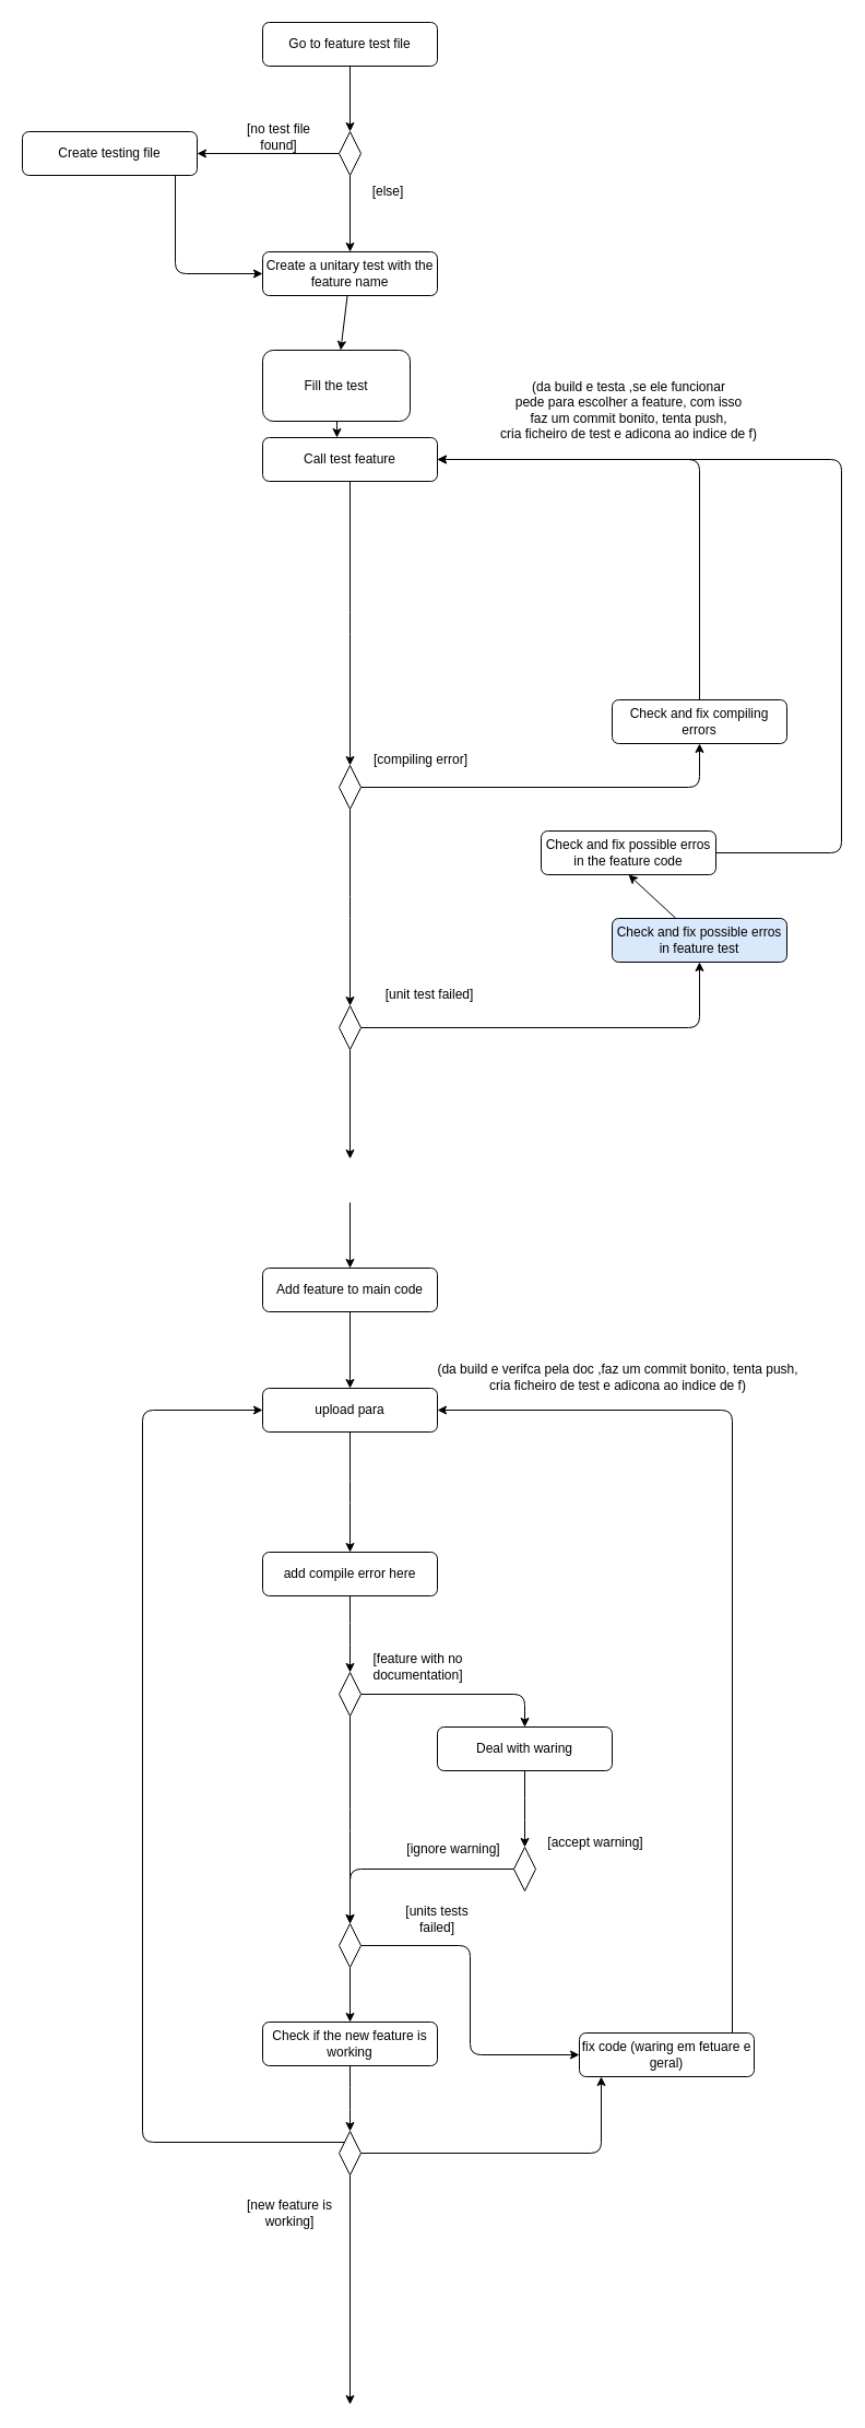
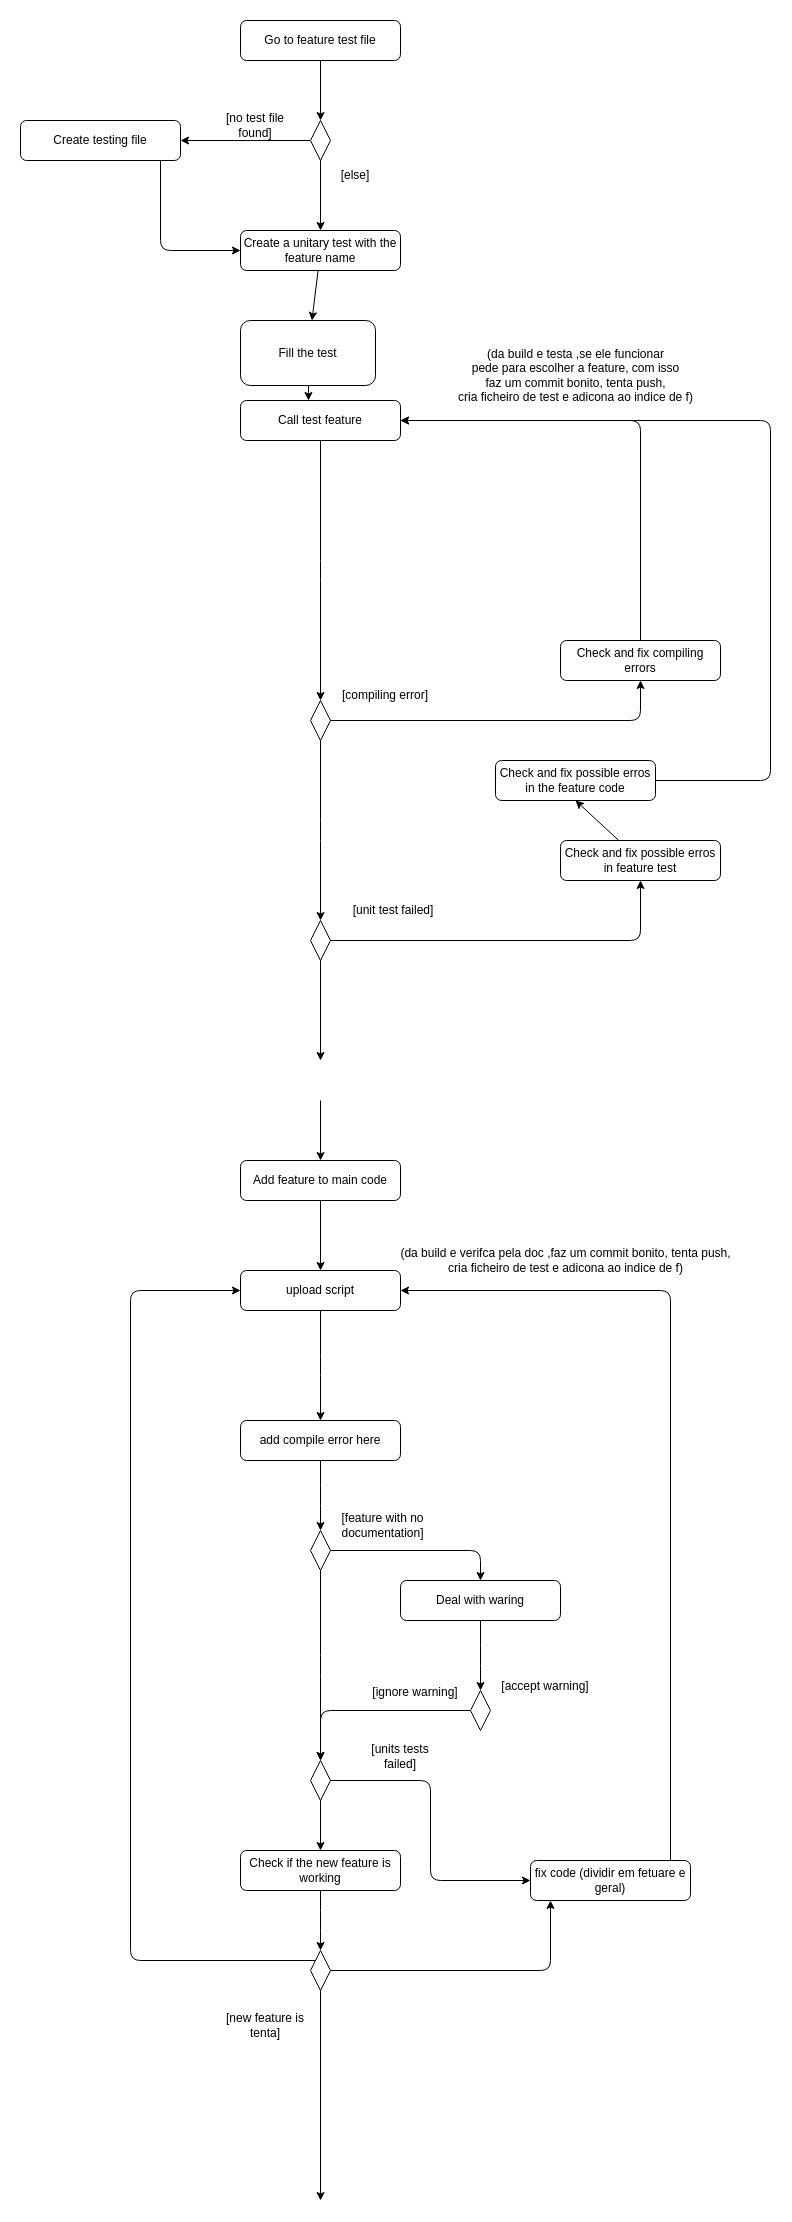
- <mxCell id="27" value="Check and fix possible erros in feature test" style="rounded=1;whiteSpace=wrap;html=1;fillColor=#dae8fc;" parent="1" vertex="1"><mxGeometry x="560" y="840" width="160" height="40" as="geometry" /></mxCell>
+ <mxCell id="27" value="Check and fix possible erros in feature test" style="rounded=1;whiteSpace=wrap;html=1;" parent="1" vertex="1"><mxGeometry x="560" y="840" width="160" height="40" as="geometry" /></mxCell>
- <mxCell id="4" value="upload para" style="rounded=1;whiteSpace=wrap;html=1;" parent="1" vertex="1"><mxGeometry x="240" y="1270" width="160" height="40" as="geometry" /></mxCell>
+ <mxCell id="4" value="upload script" style="rounded=1;whiteSpace=wrap;html=1;" parent="1" vertex="1"><mxGeometry x="240" y="1270" width="160" height="40" as="geometry" /></mxCell>
- <mxCell id="59" value="fix code (waring em fetuare e geral)" style="rounded=1;whiteSpace=wrap;html=1;" parent="1" vertex="1"><mxGeometry x="530" y="1860" width="160" height="40" as="geometry" /></mxCell>
+ <mxCell id="59" value="fix code (dividir em fetuare e geral)" style="rounded=1;whiteSpace=wrap;html=1;" parent="1" vertex="1"><mxGeometry x="530" y="1860" width="160" height="40" as="geometry" /></mxCell>
- <mxCell id="63" value="[new feature is working]" style="text;html=1;strokeColor=none;fillColor=none;align=center;verticalAlign=middle;whiteSpace=wrap;rounded=0;" parent="1" vertex="1"><mxGeometry x="220" y="2010" width="90" height="30" as="geometry" /></mxCell>
+ <mxCell id="63" value="[new feature is tenta]" style="text;html=1;strokeColor=none;fillColor=none;align=center;verticalAlign=middle;whiteSpace=wrap;rounded=0;" parent="1" vertex="1"><mxGeometry x="220" y="2010" width="90" height="30" as="geometry" /></mxCell>
